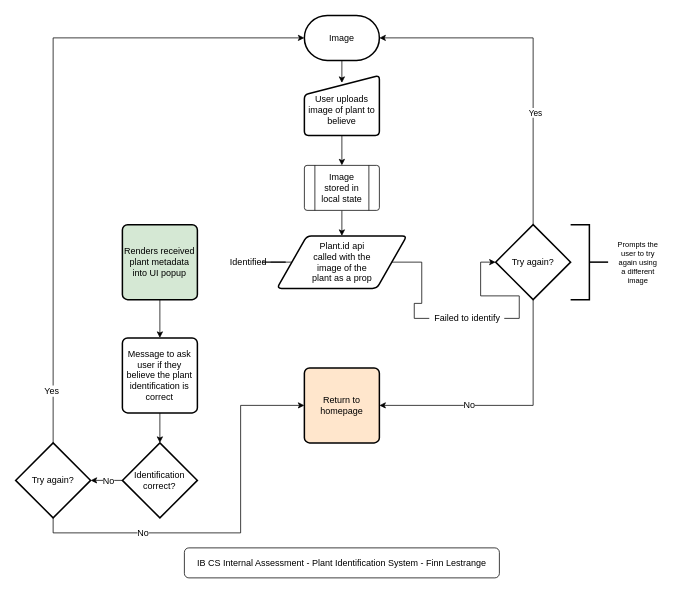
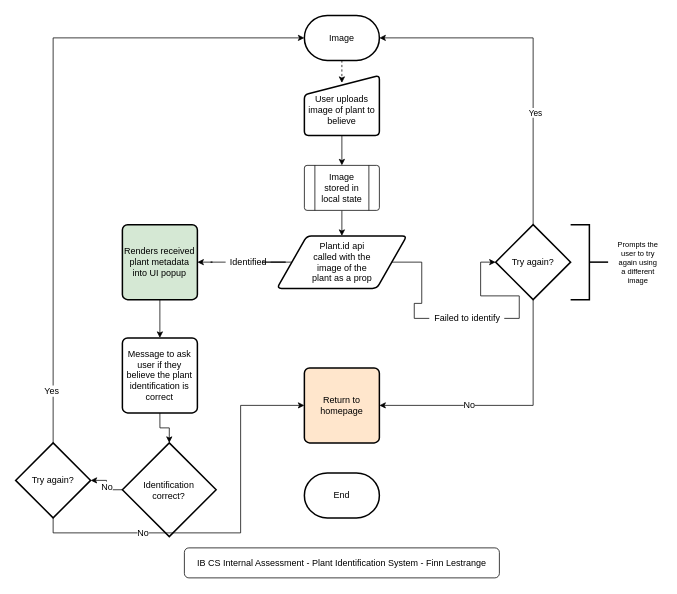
- <mxCell id="3" style="edgeStyle=orthogonalEdgeStyle;rounded=0;orthogonalLoop=1;jettySize=auto;html=1;exitX=0.5;exitY=1;exitDx=0;exitDy=0;exitPerimeter=0;entryX=0.5;entryY=0.125;entryDx=0;entryDy=0;entryPerimeter=0;" parent="1" source="4" target="6" edge="1"><mxGeometry relative="1" as="geometry" /></mxCell>
+ <mxCell id="3" style="edgeStyle=orthogonalEdgeStyle;rounded=0;orthogonalLoop=1;jettySize=auto;html=1;exitX=0.5;exitY=1;exitDx=0;exitDy=0;exitPerimeter=0;entryX=0.5;entryY=0.125;entryDx=0;entryDy=0;entryPerimeter=0;dashed=1;" parent="1" source="4" target="6" edge="1"><mxGeometry relative="1" as="geometry" /></mxCell>
+ <mxCell id="9" style="edgeStyle=orthogonalEdgeStyle;rounded=0;orthogonalLoop=1;jettySize=auto;html=1;exitX=0;exitY=0.5;exitDx=0;exitDy=0;startArrow=none;" parent="1" source="21" target="13" edge="1"><mxGeometry relative="1" as="geometry" /></mxCell>
- <mxCell id="30" value="Identification&lt;br&gt;correct?" style="strokeWidth=2;html=1;shape=mxgraph.flowchart.decision;whiteSpace=wrap;fontSize=12;" vertex="1" parent="1"><mxGeometry x="162.35" y="590" width="100" height="100" as="geometry" /></mxCell>
+ <mxCell id="30" value="Identification&lt;br&gt;correct?" style="strokeWidth=2;html=1;shape=mxgraph.flowchart.decision;whiteSpace=wrap;fontSize=12;" vertex="1" parent="1"><mxGeometry x="162.35" y="590" width="125" height="125" as="geometry" /></mxCell>
+ <mxCell id="23" value="End" style="strokeWidth=2;html=1;shape=mxgraph.flowchart.terminator;whiteSpace=wrap;" parent="1" vertex="1"><mxGeometry x="405" y="630" width="100" height="60" as="geometry" /></mxCell>
